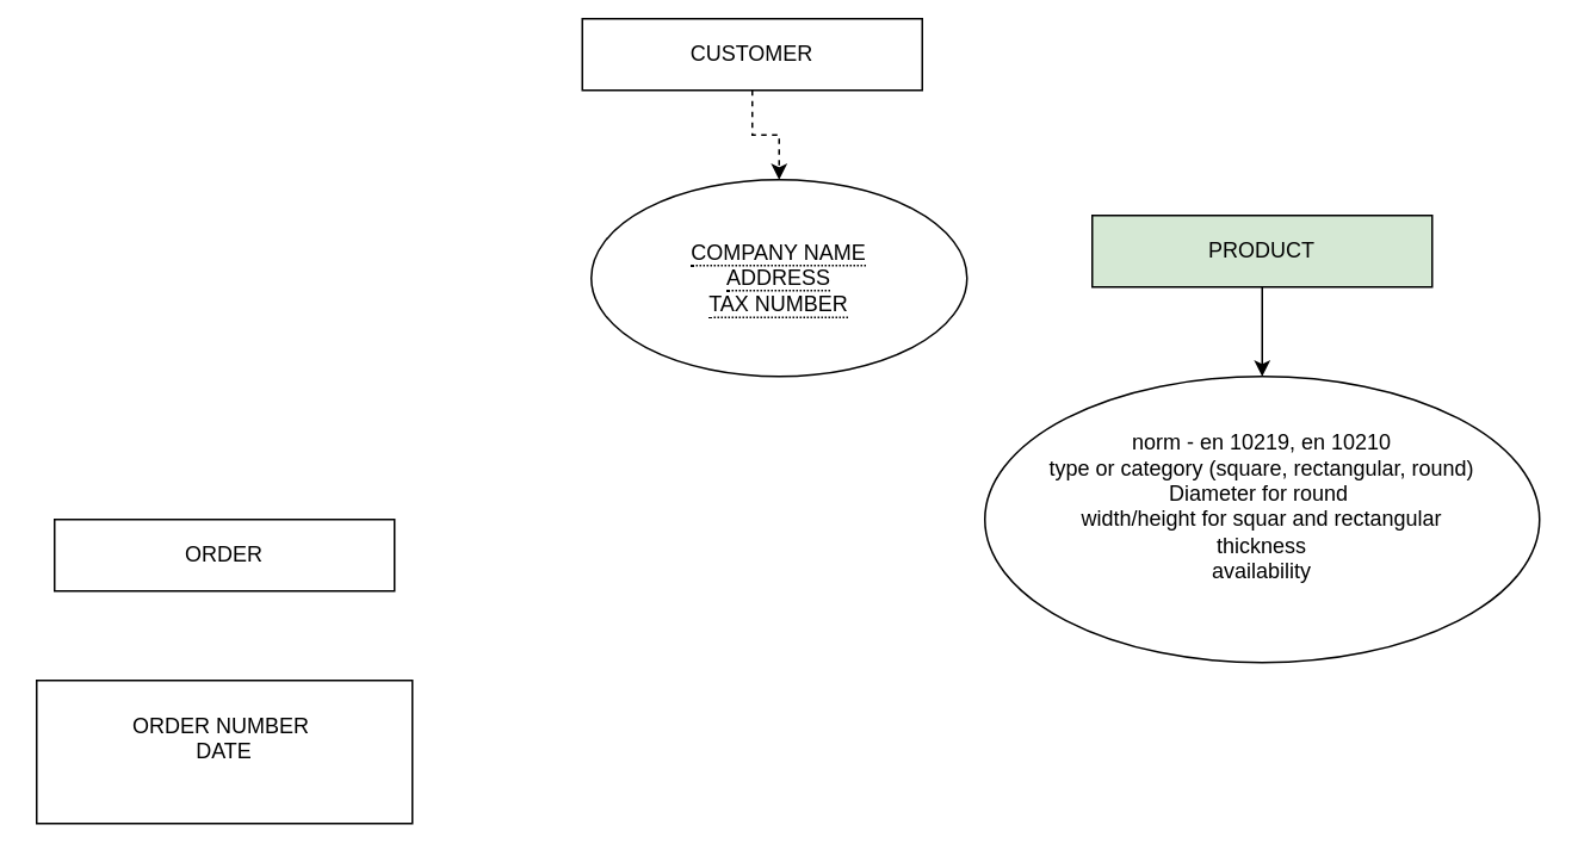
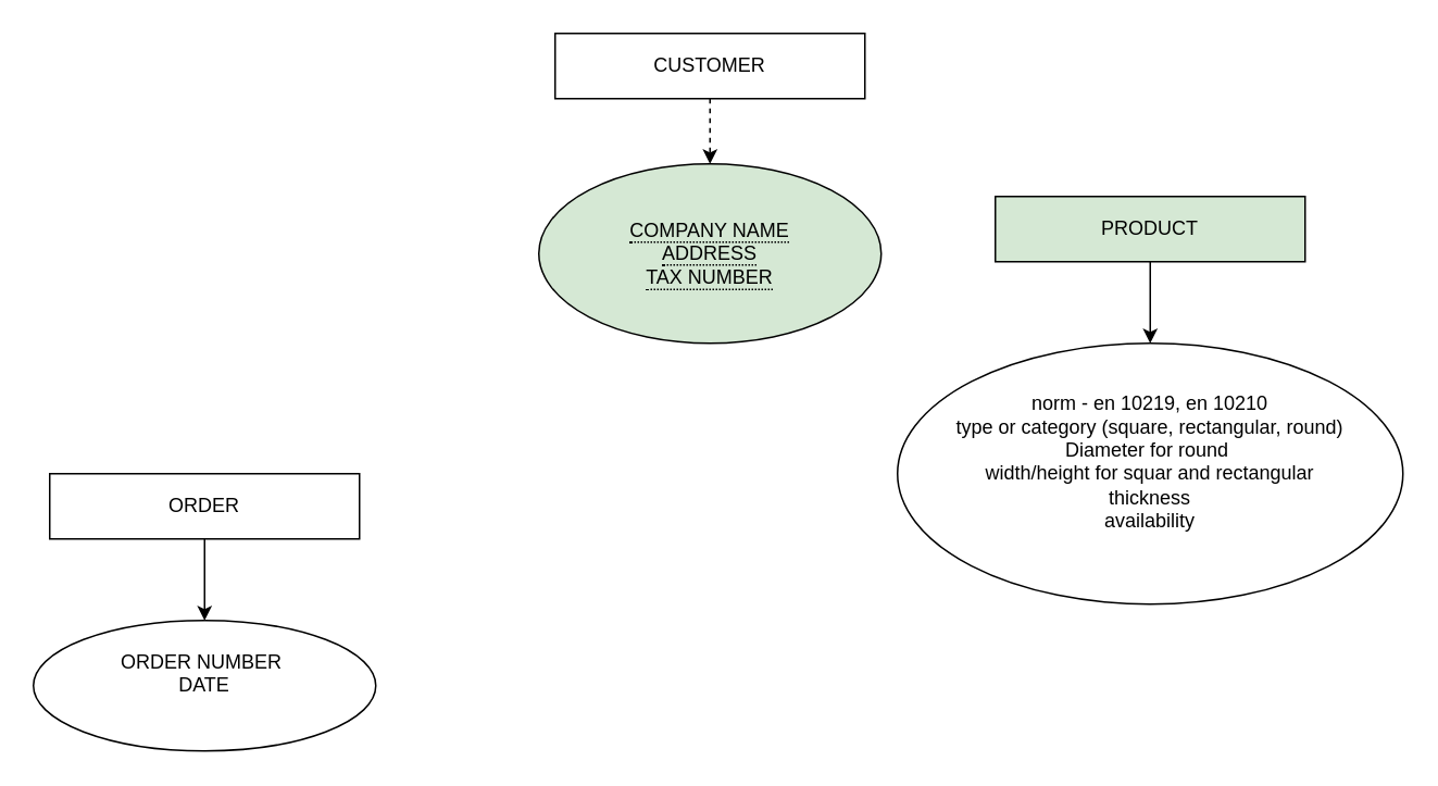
- <mxCell id="3" value="CUSTOMER" style="whiteSpace=wrap;html=1;align=center;" vertex="1" parent="1"><mxGeometry x="325" y="10" width="190" height="40" as="geometry" /></mxCell>
+ <mxCell id="3" value="CUSTOMER" style="whiteSpace=wrap;html=1;align=center;" vertex="1" parent="1"><mxGeometry x="340" y="20" width="190" height="40" as="geometry" /></mxCell>
- <mxCell id="4" value="&lt;span style=&quot;border-bottom: 1px dotted&quot;&gt;COMPANY NAME&lt;/span&gt;&lt;div&gt;&lt;span style=&quot;border-bottom: 1px dotted&quot;&gt;ADDRESS&lt;/span&gt;&lt;/div&gt;&lt;div&gt;&lt;span style=&quot;border-bottom: 1px dotted&quot;&gt;TAX NUMBER&lt;/span&gt;&lt;/div&gt;" style="ellipse;whiteSpace=wrap;html=1;align=center;" vertex="1" parent="1"><mxGeometry x="330" y="100" width="210" height="110" as="geometry" /></mxCell>
+ <mxCell id="4" value="&lt;span style=&quot;border-bottom: 1px dotted&quot;&gt;COMPANY NAME&lt;/span&gt;&lt;div&gt;&lt;span style=&quot;border-bottom: 1px dotted&quot;&gt;ADDRESS&lt;/span&gt;&lt;/div&gt;&lt;div&gt;&lt;span style=&quot;border-bottom: 1px dotted&quot;&gt;TAX NUMBER&lt;/span&gt;&lt;/div&gt;" style="ellipse;whiteSpace=wrap;html=1;align=center;fillColor=#d5e8d4;" vertex="1" parent="1"><mxGeometry x="330" y="100" width="210" height="110" as="geometry" /></mxCell>
+ <mxCell id="8" value="" style="edgeStyle=orthogonalEdgeStyle;rounded=0;orthogonalLoop=1;jettySize=auto;html=1;" edge="1" parent="1" source="9" target="10"><mxGeometry relative="1" as="geometry" /></mxCell>
- <mxCell id="10" value="ORDER NUMBER&amp;nbsp;&lt;div&gt;DATE&lt;/div&gt;&lt;div&gt;&lt;br&gt;&lt;/div&gt;" style="whiteSpace=wrap;html=1;align=center;rounded=0;" vertex="1" parent="1"><mxGeometry x="20" y="380" width="210" height="80" as="geometry" /></mxCell>
+ <mxCell id="10" value="ORDER NUMBER&amp;nbsp;&lt;div&gt;DATE&lt;/div&gt;&lt;div&gt;&lt;br&gt;&lt;/div&gt;" style="ellipse;whiteSpace=wrap;html=1;align=center;" vertex="1" parent="1"><mxGeometry x="20" y="380" width="210" height="80" as="geometry" /></mxCell>
